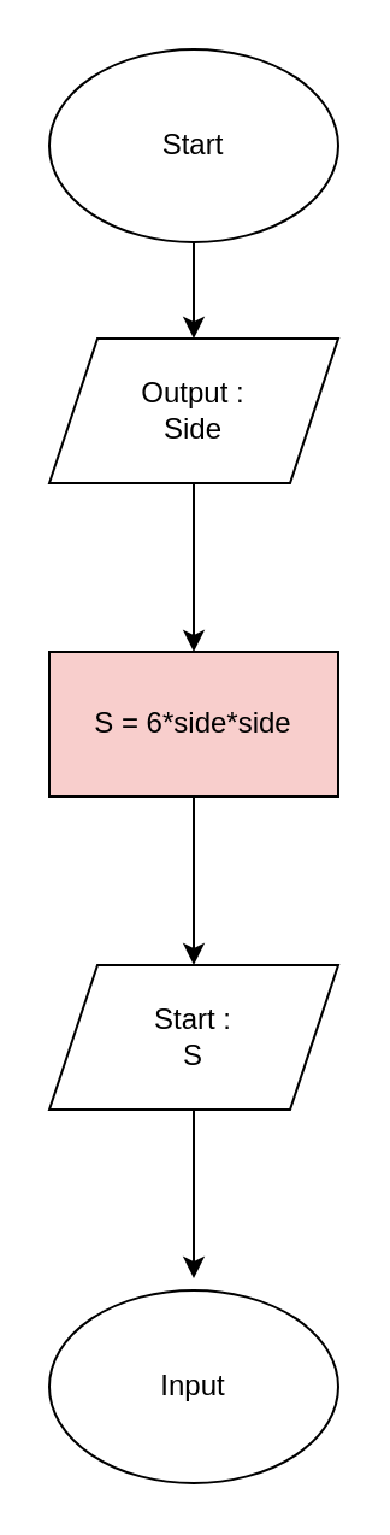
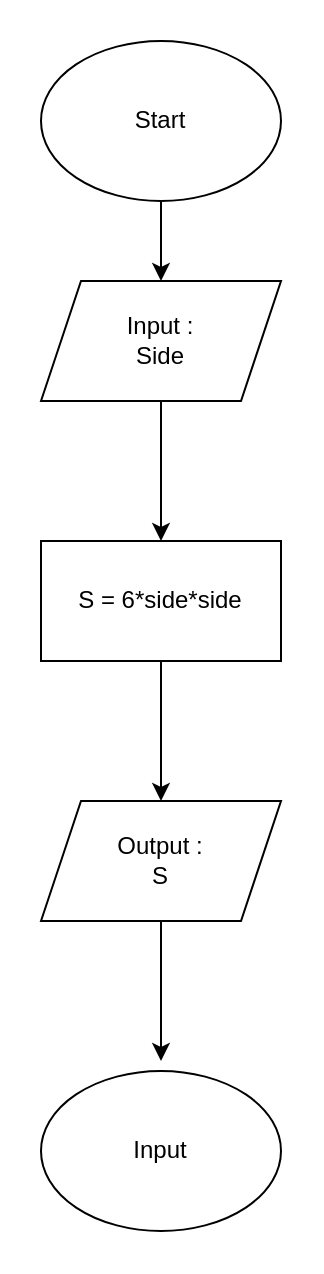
- <mxCell id="4" value="Output :&lt;br&gt;Side" style="shape=parallelogram;perimeter=parallelogramPerimeter;whiteSpace=wrap;html=1;fixedSize=1;" vertex="1" parent="1"><mxGeometry x="20" y="140" width="120" height="60" as="geometry" /></mxCell>
+ <mxCell id="4" value="Input :&lt;br&gt;Side" style="shape=parallelogram;perimeter=parallelogramPerimeter;whiteSpace=wrap;html=1;fixedSize=1;" vertex="1" parent="1"><mxGeometry x="20" y="140" width="120" height="60" as="geometry" /></mxCell>
- <mxCell id="6" value="S = 6*side*side" style="rounded=0;whiteSpace=wrap;html=1;fillColor=#f8cecc;" vertex="1" parent="1"><mxGeometry x="20" y="270" width="120" height="60" as="geometry" /></mxCell>
+ <mxCell id="6" value="S = 6*side*side" style="rounded=0;whiteSpace=wrap;html=1;" vertex="1" parent="1"><mxGeometry x="20" y="270" width="120" height="60" as="geometry" /></mxCell>
- <mxCell id="8" value="Start :&lt;br&gt;S" style="shape=parallelogram;perimeter=parallelogramPerimeter;whiteSpace=wrap;html=1;fixedSize=1;" vertex="1" parent="1"><mxGeometry x="20" y="400" width="120" height="60" as="geometry" /></mxCell>
+ <mxCell id="8" value="Output :&lt;br&gt;S" style="shape=parallelogram;perimeter=parallelogramPerimeter;whiteSpace=wrap;html=1;fixedSize=1;" vertex="1" parent="1"><mxGeometry x="20" y="400" width="120" height="60" as="geometry" /></mxCell>
